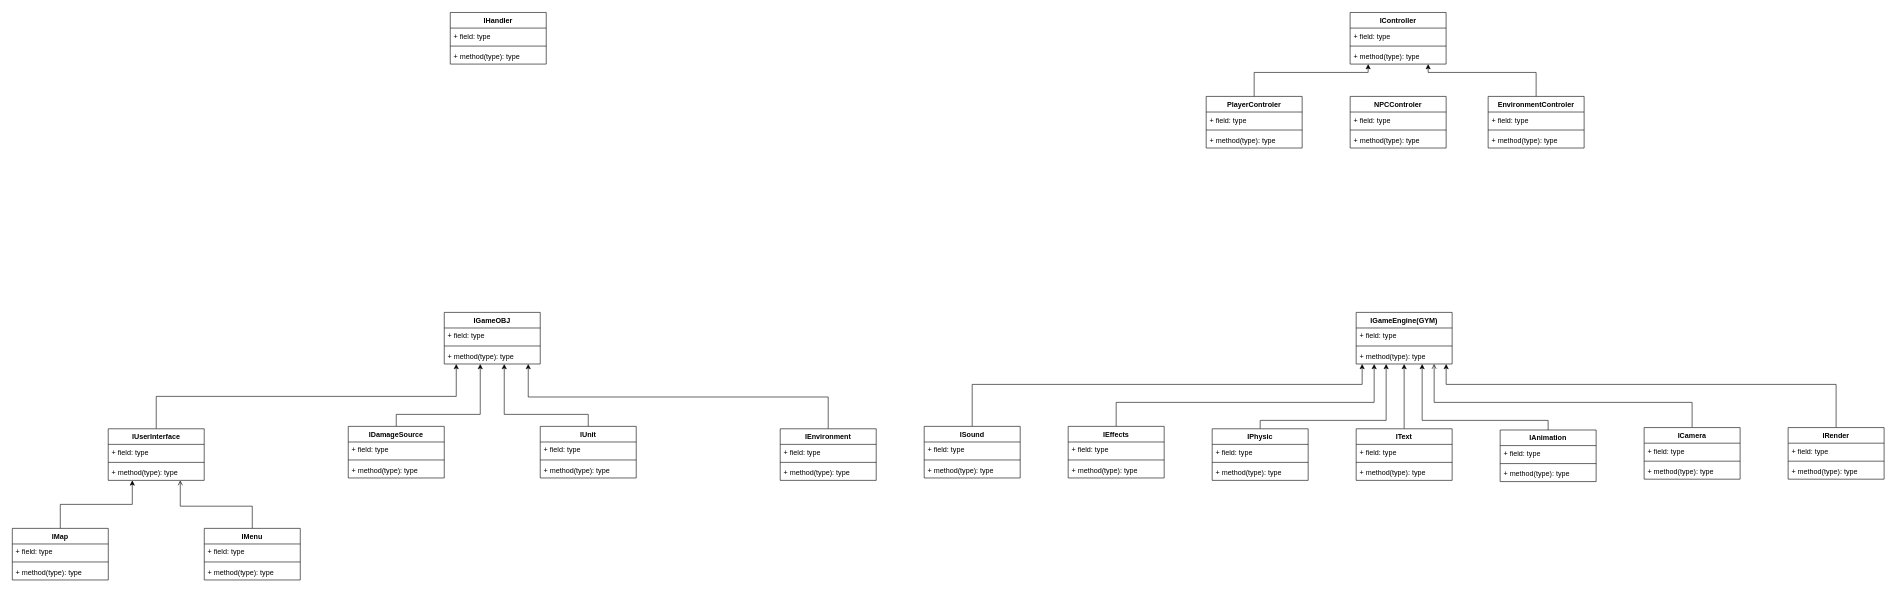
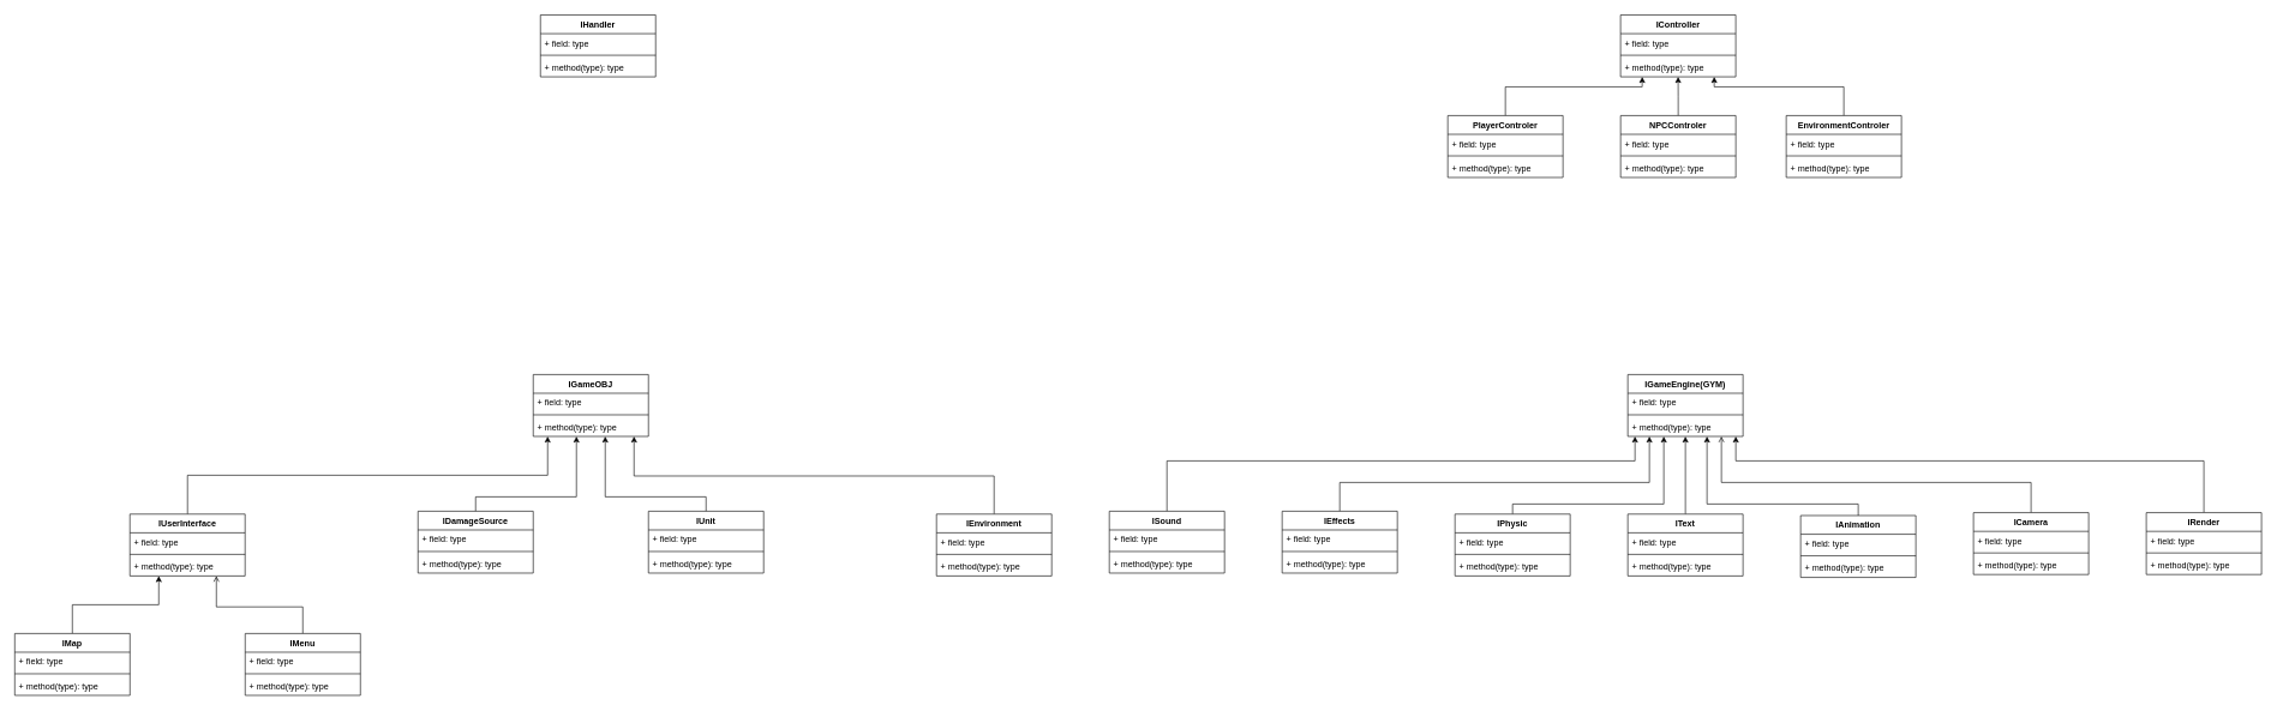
+ <mxCell id="88" style="edgeStyle=orthogonalEdgeStyle;rounded=0;orthogonalLoop=1;jettySize=auto;html=1;" edge="1" parent="1" source="89" target="40"><mxGeometry relative="1" as="geometry" /></mxCell>
